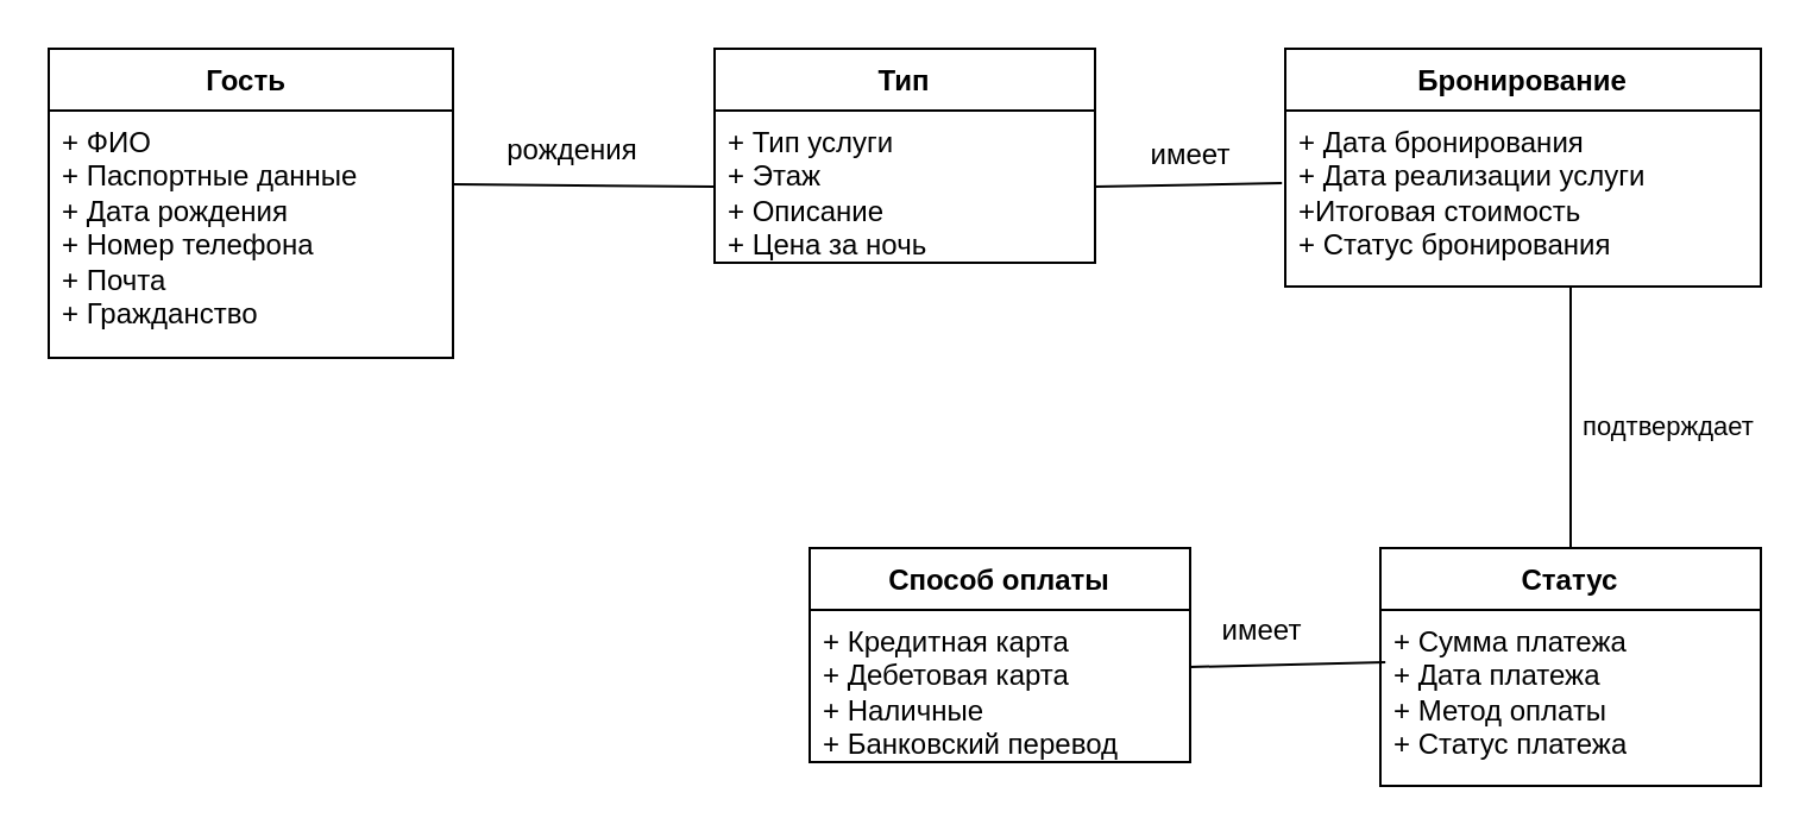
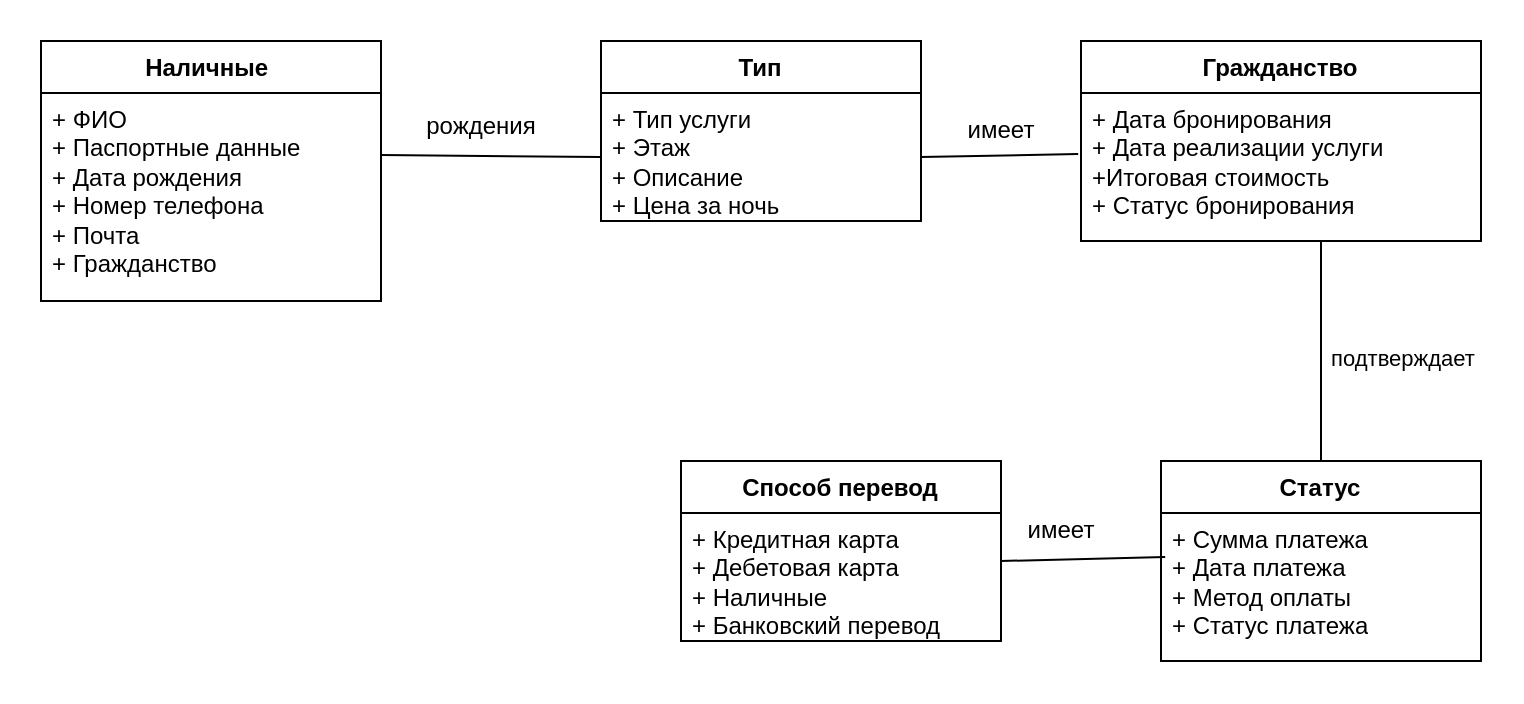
- <mxCell id="10" value="Гость&amp;nbsp;" style="swimlane;fontStyle=1;align=center;verticalAlign=top;childLayout=stackLayout;horizontal=1;startSize=26;horizontalStack=0;resizeParent=1;resizeParentMax=0;resizeLast=0;collapsible=1;marginBottom=0;whiteSpace=wrap;html=1;" vertex="1" parent="1"><mxGeometry x="20" y="20" width="170" height="130" as="geometry" /></mxCell>
+ <mxCell id="10" value="Наличные&amp;nbsp;" style="swimlane;fontStyle=1;align=center;verticalAlign=top;childLayout=stackLayout;horizontal=1;startSize=26;horizontalStack=0;resizeParent=1;resizeParentMax=0;resizeLast=0;collapsible=1;marginBottom=0;whiteSpace=wrap;html=1;" vertex="1" parent="1"><mxGeometry x="20" y="20" width="170" height="130" as="geometry" /></mxCell>
- <mxCell id="6" value="Бронирование" style="swimlane;fontStyle=1;align=center;verticalAlign=top;childLayout=stackLayout;horizontal=1;startSize=26;horizontalStack=0;resizeParent=1;resizeParentMax=0;resizeLast=0;collapsible=1;marginBottom=0;whiteSpace=wrap;html=1;" vertex="1" parent="1"><mxGeometry x="540" y="20" width="200" height="100" as="geometry" /></mxCell>
+ <mxCell id="6" value="Гражданство" style="swimlane;fontStyle=1;align=center;verticalAlign=top;childLayout=stackLayout;horizontal=1;startSize=26;horizontalStack=0;resizeParent=1;resizeParentMax=0;resizeLast=0;collapsible=1;marginBottom=0;whiteSpace=wrap;html=1;" vertex="1" parent="1"><mxGeometry x="540" y="20" width="200" height="100" as="geometry" /></mxCell>
- <mxCell id="4" value="Способ оплаты" style="swimlane;fontStyle=1;align=center;verticalAlign=top;childLayout=stackLayout;horizontal=1;startSize=26;horizontalStack=0;resizeParent=1;resizeParentMax=0;resizeLast=0;collapsible=1;marginBottom=0;whiteSpace=wrap;html=1;" vertex="1" parent="1"><mxGeometry x="340" y="230" width="160" height="90" as="geometry" /></mxCell>
+ <mxCell id="4" value="Способ перевод" style="swimlane;fontStyle=1;align=center;verticalAlign=top;childLayout=stackLayout;horizontal=1;startSize=26;horizontalStack=0;resizeParent=1;resizeParentMax=0;resizeLast=0;collapsible=1;marginBottom=0;whiteSpace=wrap;html=1;" vertex="1" parent="1"><mxGeometry x="340" y="230" width="160" height="90" as="geometry" /></mxCell>
